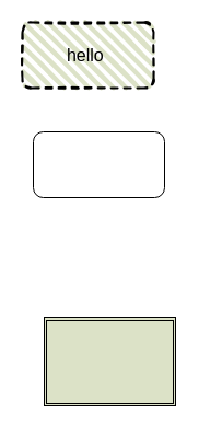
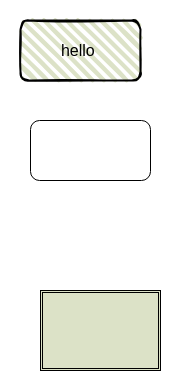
- <mxCell id="3" value="&lt;font style=&quot;font-size: 16px&quot;&gt;hello&amp;nbsp;&lt;/font&gt;" style="rounded=1;whiteSpace=wrap;html=1;strokeWidth=2;fillWeight=4;hachureGap=8;hachureAngle=45;sketch=1;fillColor=#DCE2C7;dashed=1;" vertex="1" parent="1"><mxGeometry x="20" y="20" width="120" height="60" as="geometry" /></mxCell>
+ <mxCell id="3" value="&lt;font style=&quot;font-size: 16px&quot;&gt;hello&amp;nbsp;&lt;/font&gt;" style="rounded=1;whiteSpace=wrap;html=1;strokeWidth=2;fillWeight=4;hachureGap=8;hachureAngle=45;sketch=1;fillColor=#DCE2C7;" vertex="1" parent="1"><mxGeometry x="20" y="20" width="120" height="60" as="geometry" /></mxCell>
